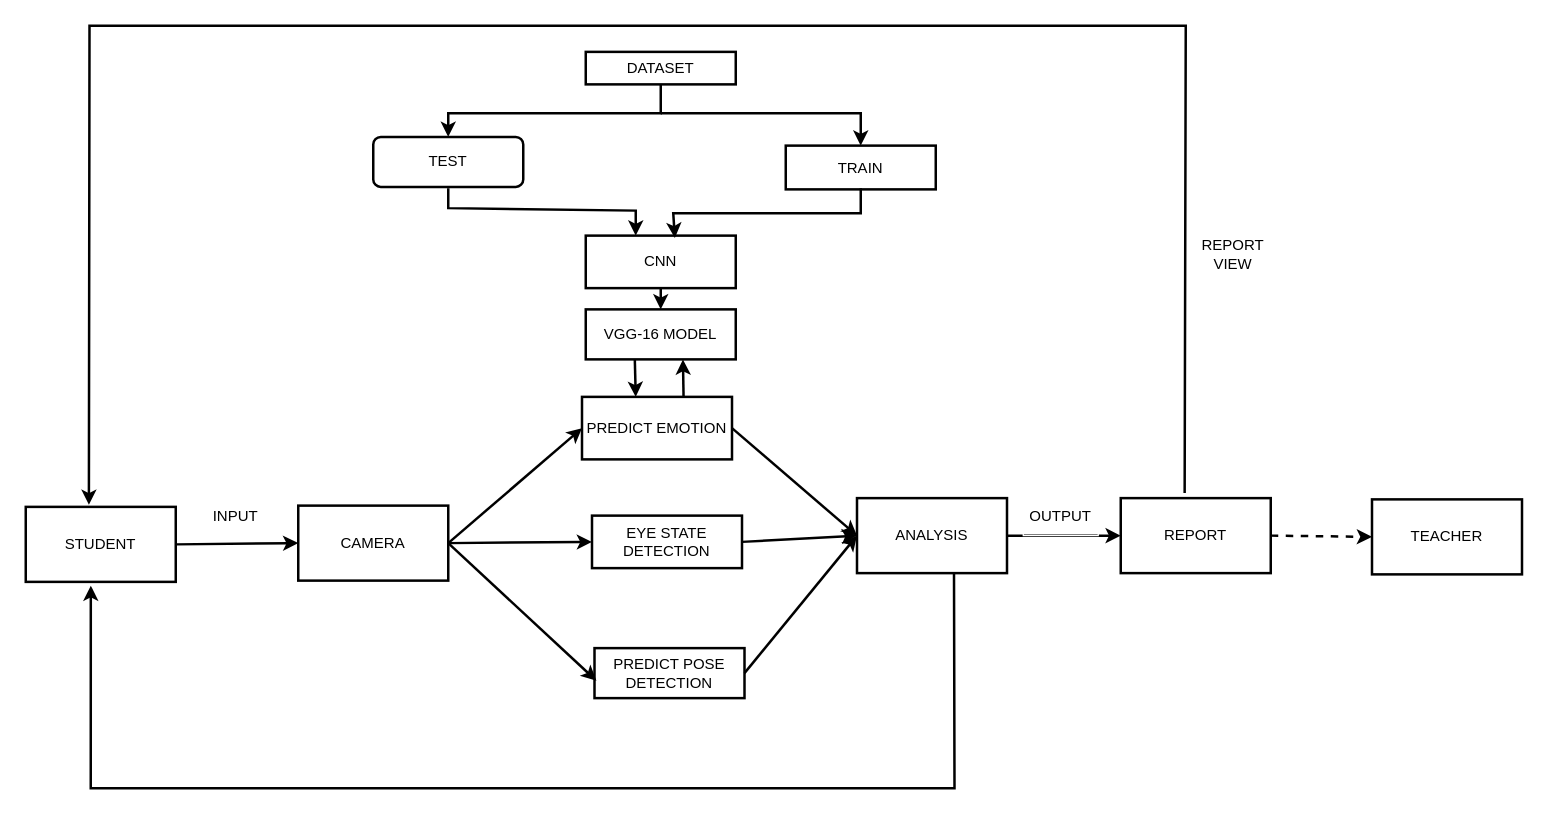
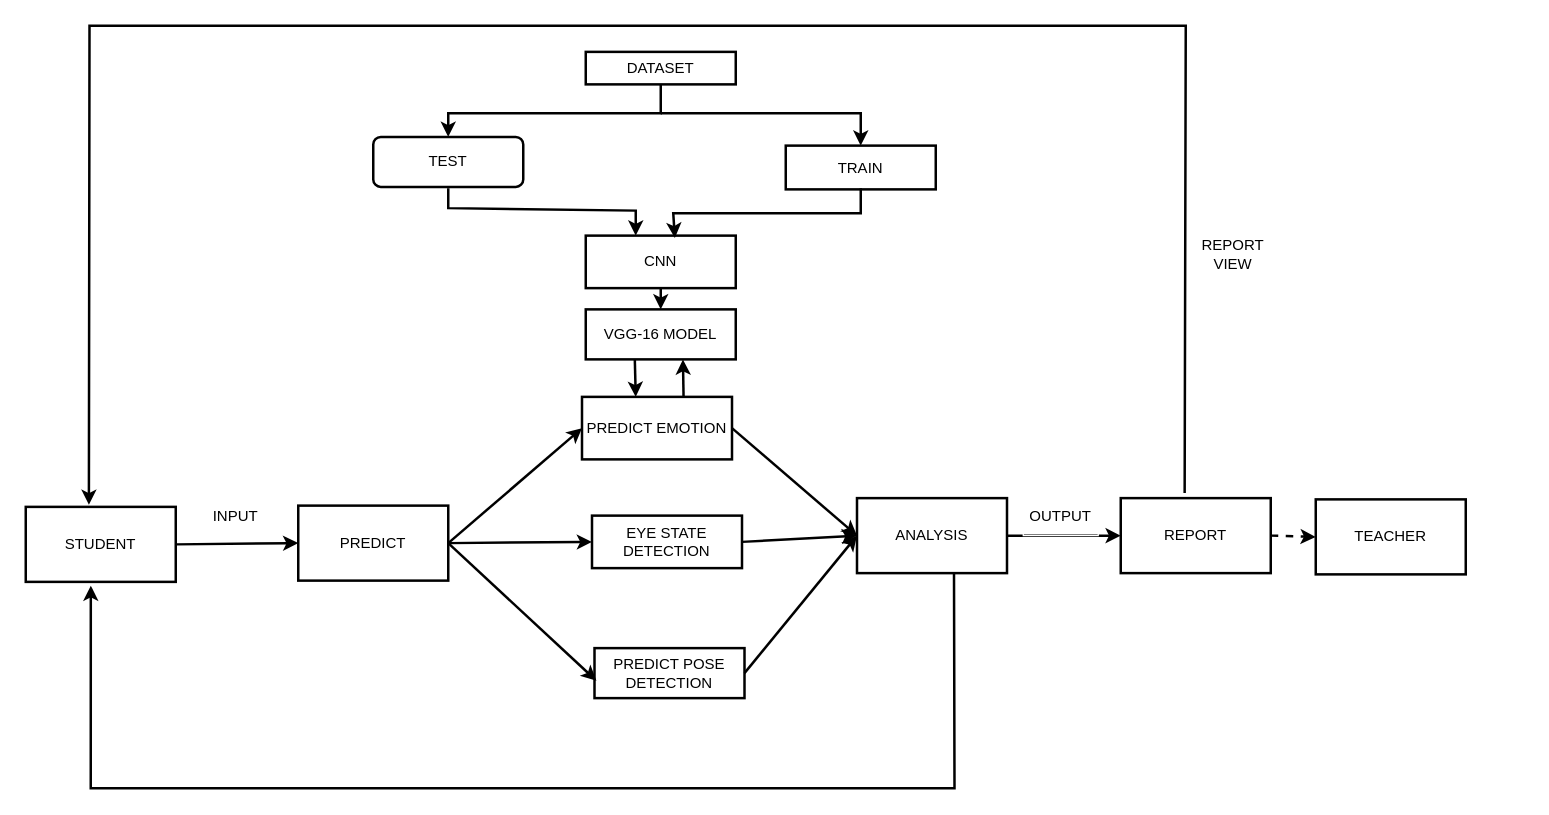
- <mxCell id="15" value="&lt;font&gt;TEACHER&lt;/font&gt;" style="rounded=0;whiteSpace=wrap;html=1;fillColor=none;strokeColor=#000000;strokeWidth=2;fontColor=#000000;" parent="1" vertex="1"><mxGeometry x="1097" y="399" width="120" height="60" as="geometry" /></mxCell>
+ <mxCell id="15" value="&lt;font&gt;TEACHER&lt;/font&gt;" style="rounded=0;whiteSpace=wrap;html=1;fillColor=none;strokeColor=#000000;strokeWidth=2;fontColor=#000000;" parent="1" vertex="1"><mxGeometry x="1052" y="399" width="120" height="60" as="geometry" /></mxCell>
- <mxCell id="3" value="&lt;font&gt;CAMERA&lt;/font&gt;" style="rounded=0;whiteSpace=wrap;html=1;fillColor=none;strokeColor=#000000;strokeWidth=2;fontColor=#000000;" parent="1" vertex="1"><mxGeometry x="238" y="404" width="120" height="60" as="geometry" /></mxCell>
+ <mxCell id="3" value="&lt;font&gt;PREDICT&lt;/font&gt;" style="rounded=0;whiteSpace=wrap;html=1;fillColor=none;strokeColor=#000000;strokeWidth=2;fontColor=#000000;" parent="1" vertex="1"><mxGeometry x="238" y="404" width="120" height="60" as="geometry" /></mxCell>
